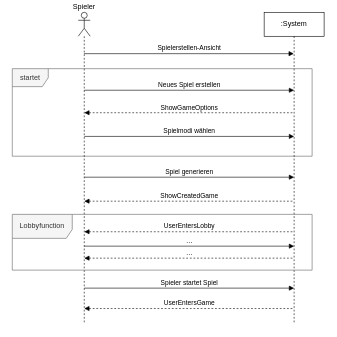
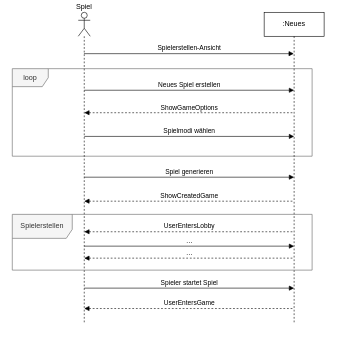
- <mxCell id="3" value="Spieler" style="shape=umlLifeline;participant=umlActor;perimeter=lifelinePerimeter;whiteSpace=wrap;html=1;container=1;collapsible=0;recursiveResize=0;verticalAlign=bottom;spacingTop=36;labelBackgroundColor=#ffffff;outlineConnect=0;align=center;labelPosition=center;verticalLabelPosition=top;" vertex="1" parent="1"><mxGeometry x="130" y="20" width="20" height="520" as="geometry" /></mxCell>
+ <mxCell id="3" value="Spiel" style="shape=umlLifeline;participant=umlActor;perimeter=lifelinePerimeter;whiteSpace=wrap;html=1;container=1;collapsible=0;recursiveResize=0;verticalAlign=bottom;spacingTop=36;labelBackgroundColor=#ffffff;outlineConnect=0;align=center;labelPosition=center;verticalLabelPosition=top;" vertex="1" parent="1"><mxGeometry x="130" y="20" width="20" height="520" as="geometry" /></mxCell>
- <mxCell id="4" value=":System" style="shape=umlLifeline;perimeter=lifelinePerimeter;whiteSpace=wrap;html=1;container=1;collapsible=0;recursiveResize=0;outlineConnect=0;" vertex="1" parent="1"><mxGeometry x="440" y="20" width="100" height="520" as="geometry" /></mxCell>
+ <mxCell id="4" value=":Neues" style="shape=umlLifeline;perimeter=lifelinePerimeter;whiteSpace=wrap;html=1;container=1;collapsible=0;recursiveResize=0;outlineConnect=0;" vertex="1" parent="1"><mxGeometry x="440" y="20" width="100" height="520" as="geometry" /></mxCell>
- <mxCell id="2" value="startet" style="shape=umlFrame;whiteSpace=wrap;html=1;fillColor=#f5f5f5;strokeColor=#666666;fontColor=#333333;" vertex="1" parent="1"><mxGeometry x="20" y="114" width="500" height="146" as="geometry" /></mxCell>
+ <mxCell id="2" value="loop" style="shape=umlFrame;whiteSpace=wrap;html=1;fillColor=#f5f5f5;strokeColor=#666666;fontColor=#333333;" vertex="1" parent="1"><mxGeometry x="20" y="114" width="500" height="146" as="geometry" /></mxCell>
- <mxCell id="12" value="Lobbyfunction" style="shape=umlFrame;whiteSpace=wrap;html=1;strokeColor=#666666;fontColor=#333333;width=100;height=40;fillColor=#f5f5f5;" vertex="1" parent="1"><mxGeometry x="20" y="357" width="500" height="93" as="geometry" /></mxCell>
+ <mxCell id="12" value="Spielerstellen" style="shape=umlFrame;whiteSpace=wrap;html=1;strokeColor=#666666;fontColor=#333333;width=100;height=40;fillColor=#f5f5f5;" vertex="1" parent="1"><mxGeometry x="20" y="357" width="500" height="93" as="geometry" /></mxCell>
